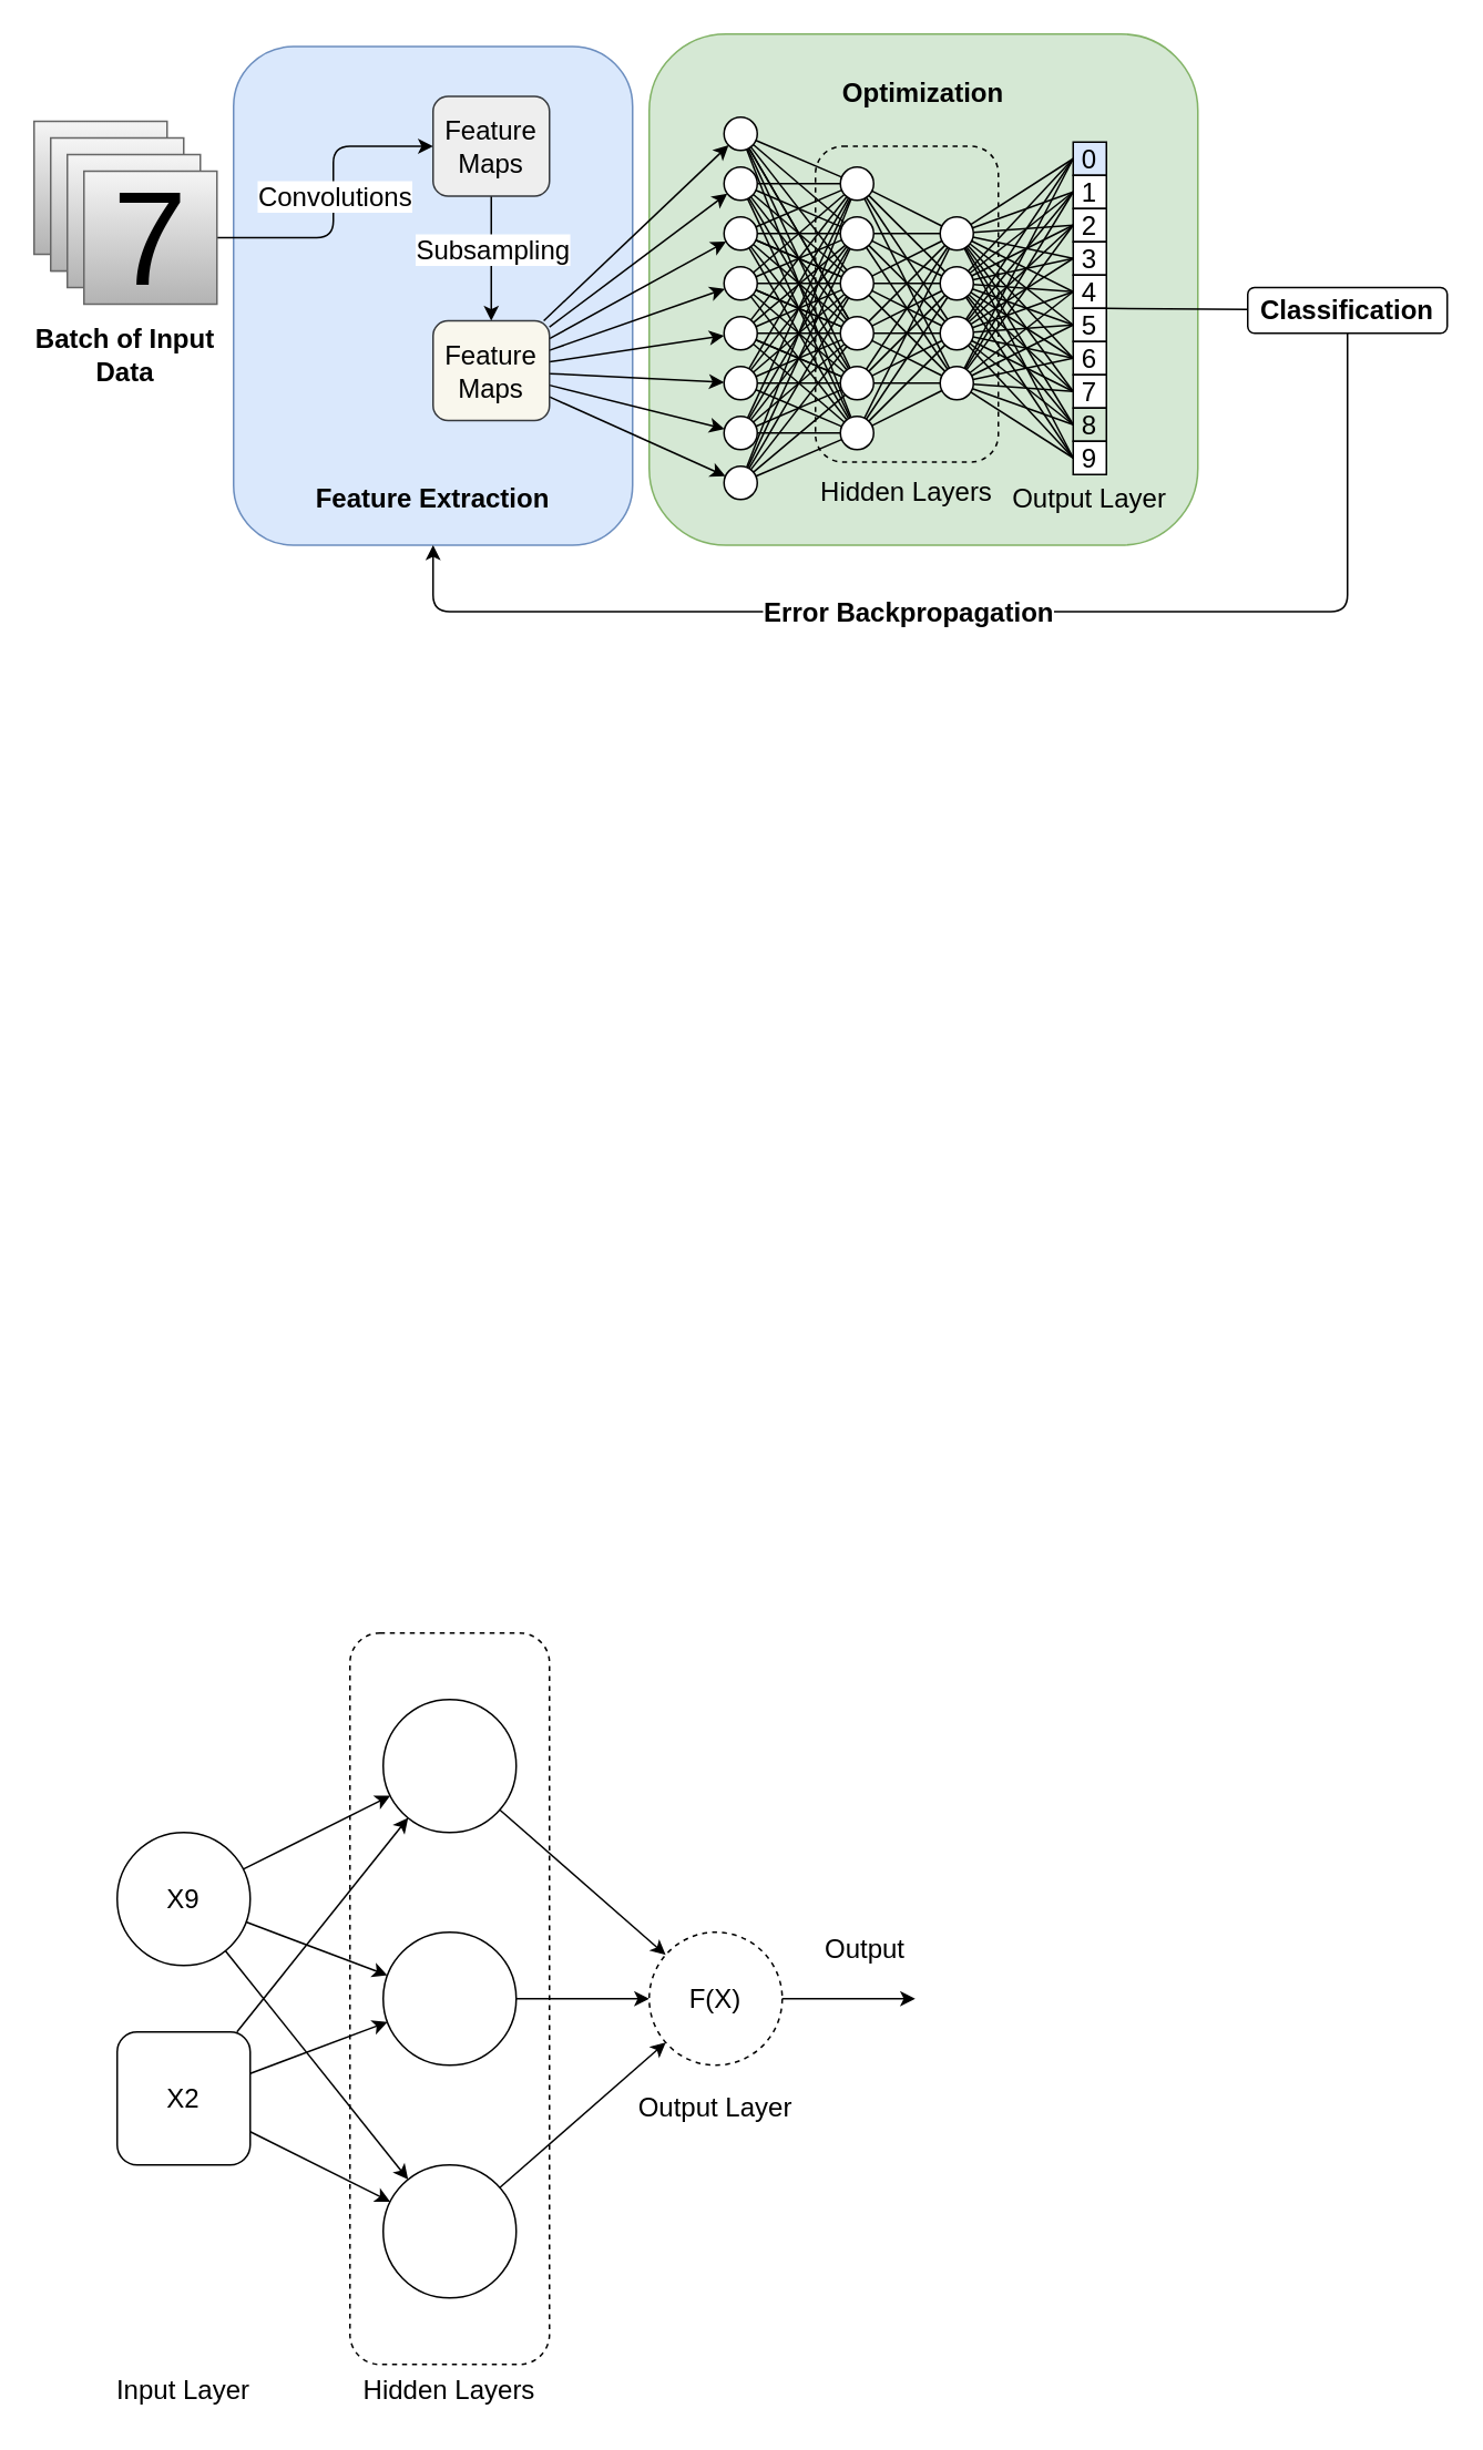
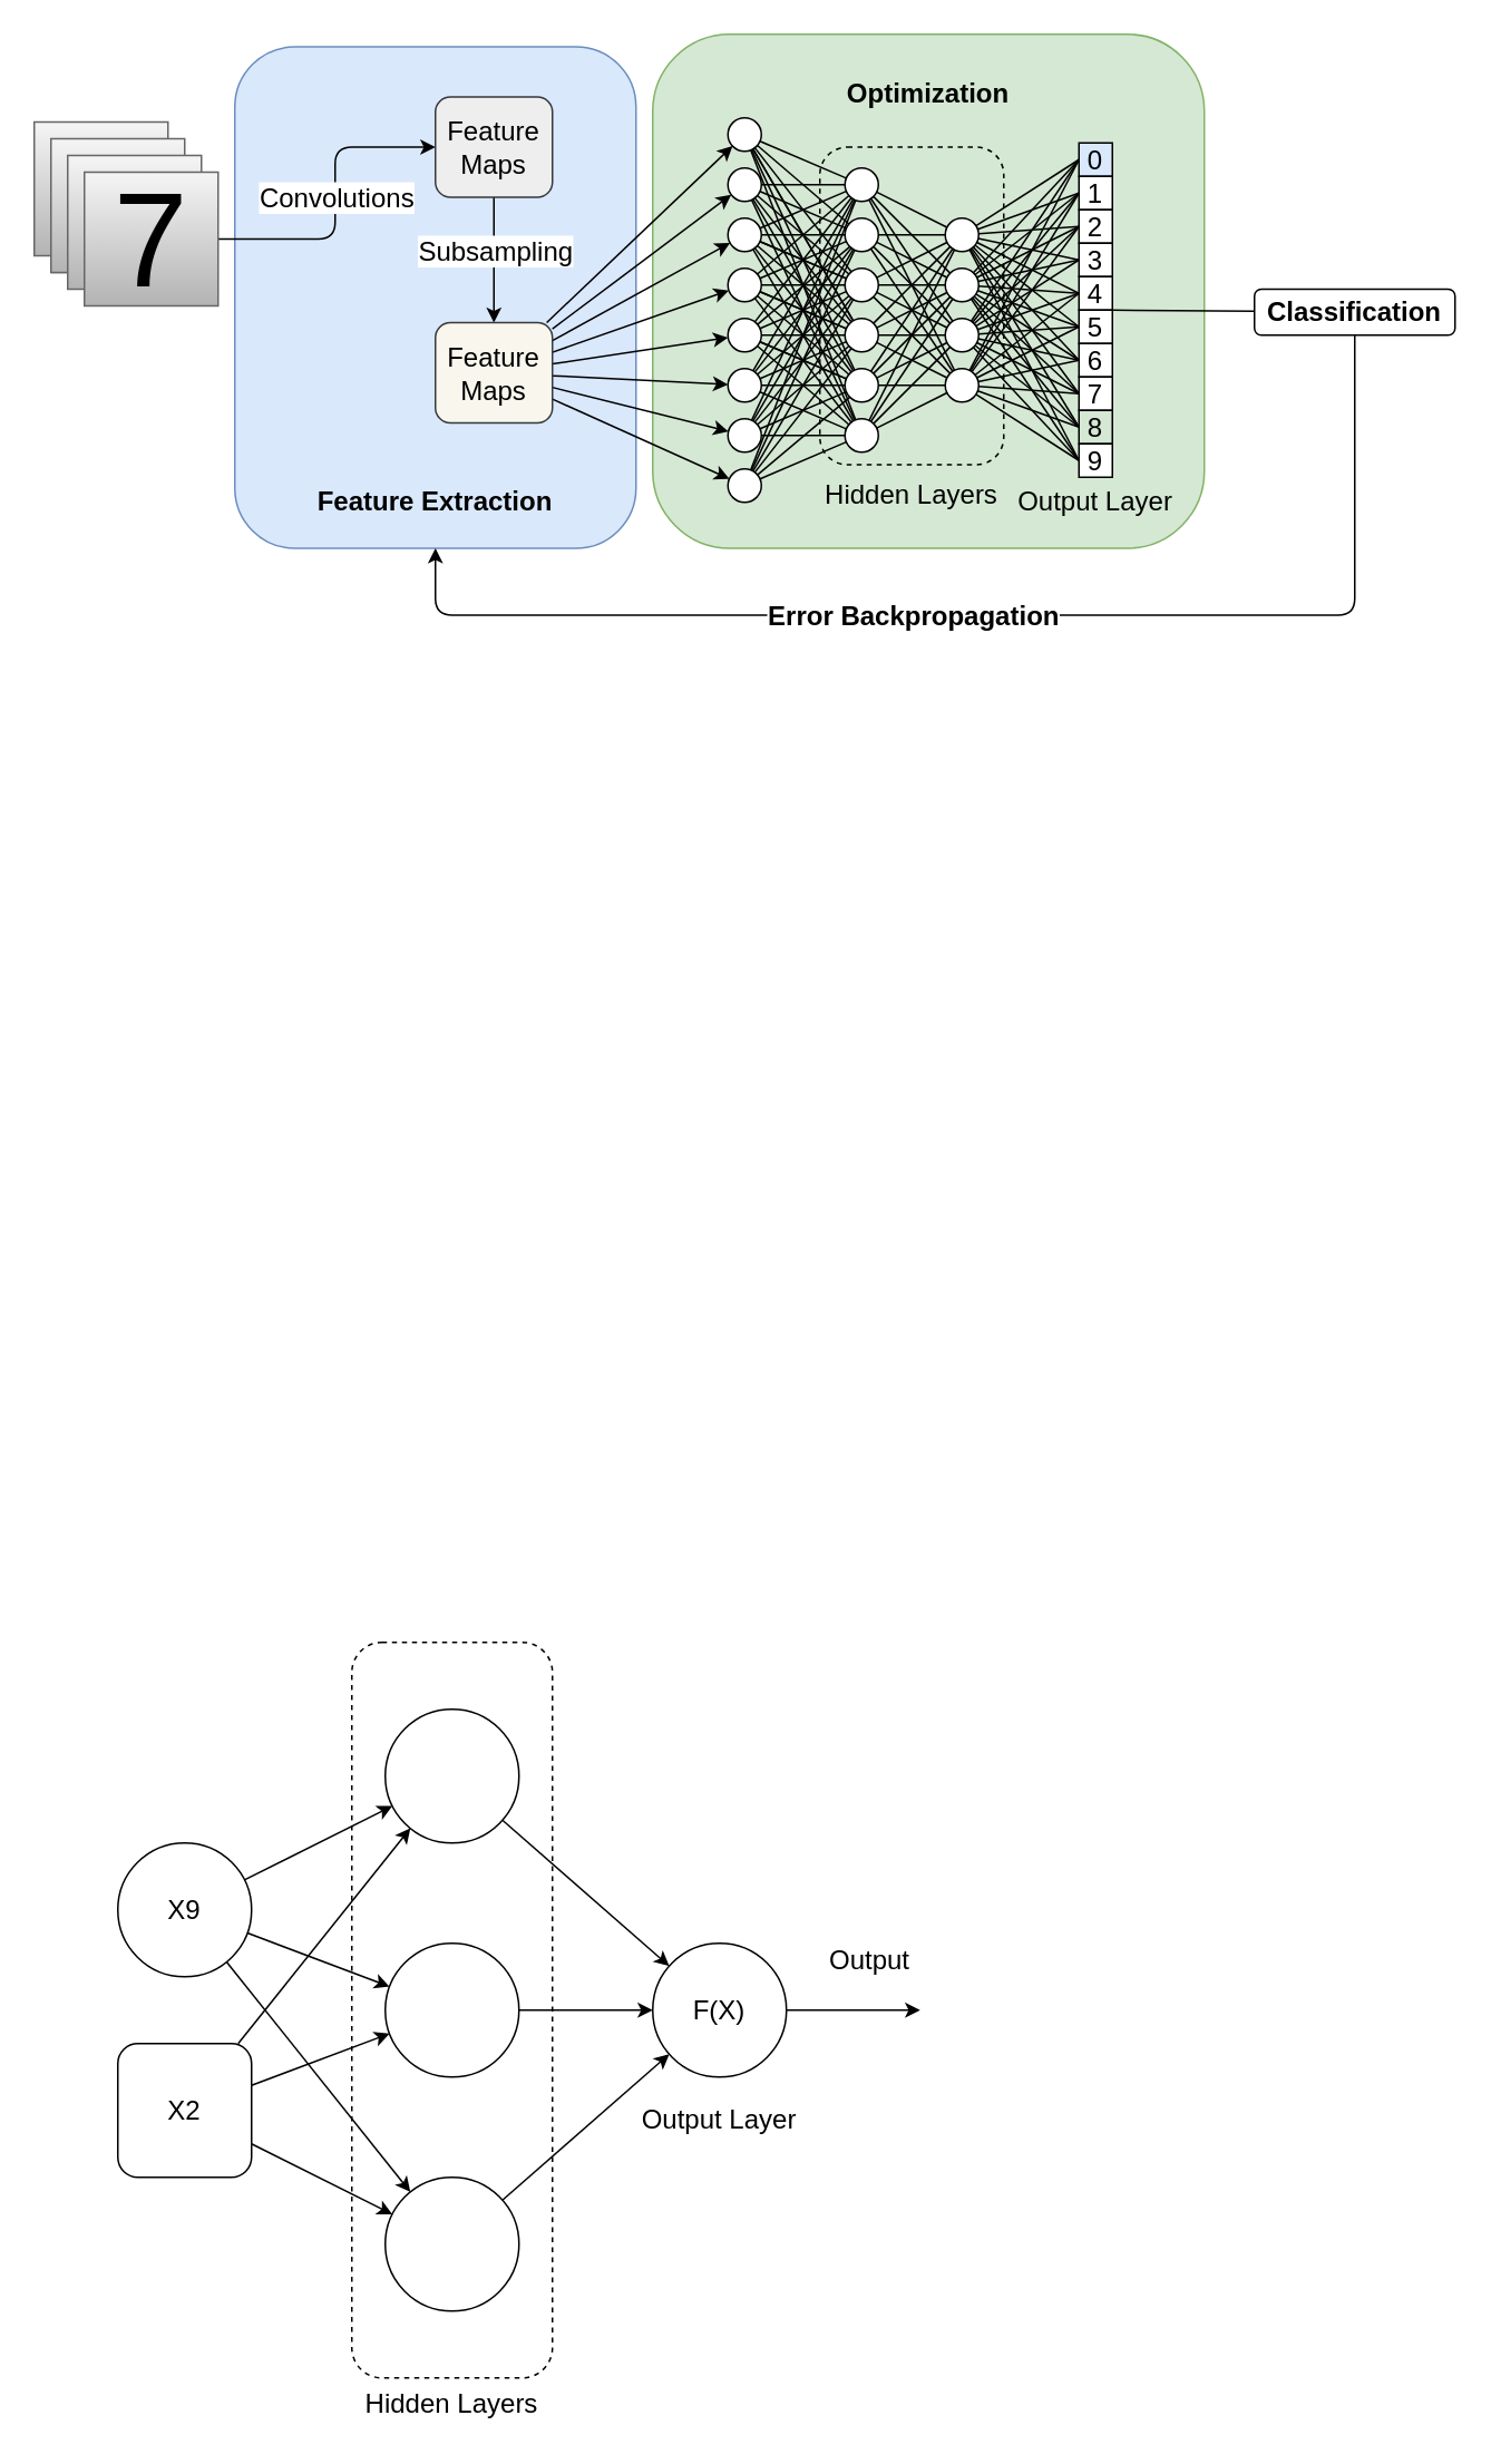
- <mxCell id="12" value="Batch of Input Data" style="text;html=1;strokeColor=none;fillColor=none;align=center;verticalAlign=middle;whiteSpace=wrap;rounded=0;fontSize=16;fontStyle=1" parent="1" vertex="1"><mxGeometry x="20" y="192.5" width="110" height="40" as="geometry" /></mxCell>
- <mxCell id="189" value="F(X)" style="ellipse;whiteSpace=wrap;html=1;aspect=fixed;fontSize=16;fillColor=none;dashed=1;" parent="1" vertex="1"><mxGeometry x="390" y="1162" width="80" height="80" as="geometry" /></mxCell>
+ <mxCell id="189" value="F(X)" style="ellipse;whiteSpace=wrap;html=1;aspect=fixed;fontSize=16;fillColor=none;" parent="1" vertex="1"><mxGeometry x="390" y="1162" width="80" height="80" as="geometry" /></mxCell>
- <mxCell id="194" value="Input Layer" style="text;html=1;strokeColor=none;fillColor=none;align=center;verticalAlign=middle;whiteSpace=wrap;rounded=0;dashed=1;fontSize=16;" parent="1" vertex="1"><mxGeometry x="60" y="1422" width="100" height="30" as="geometry" /></mxCell>
